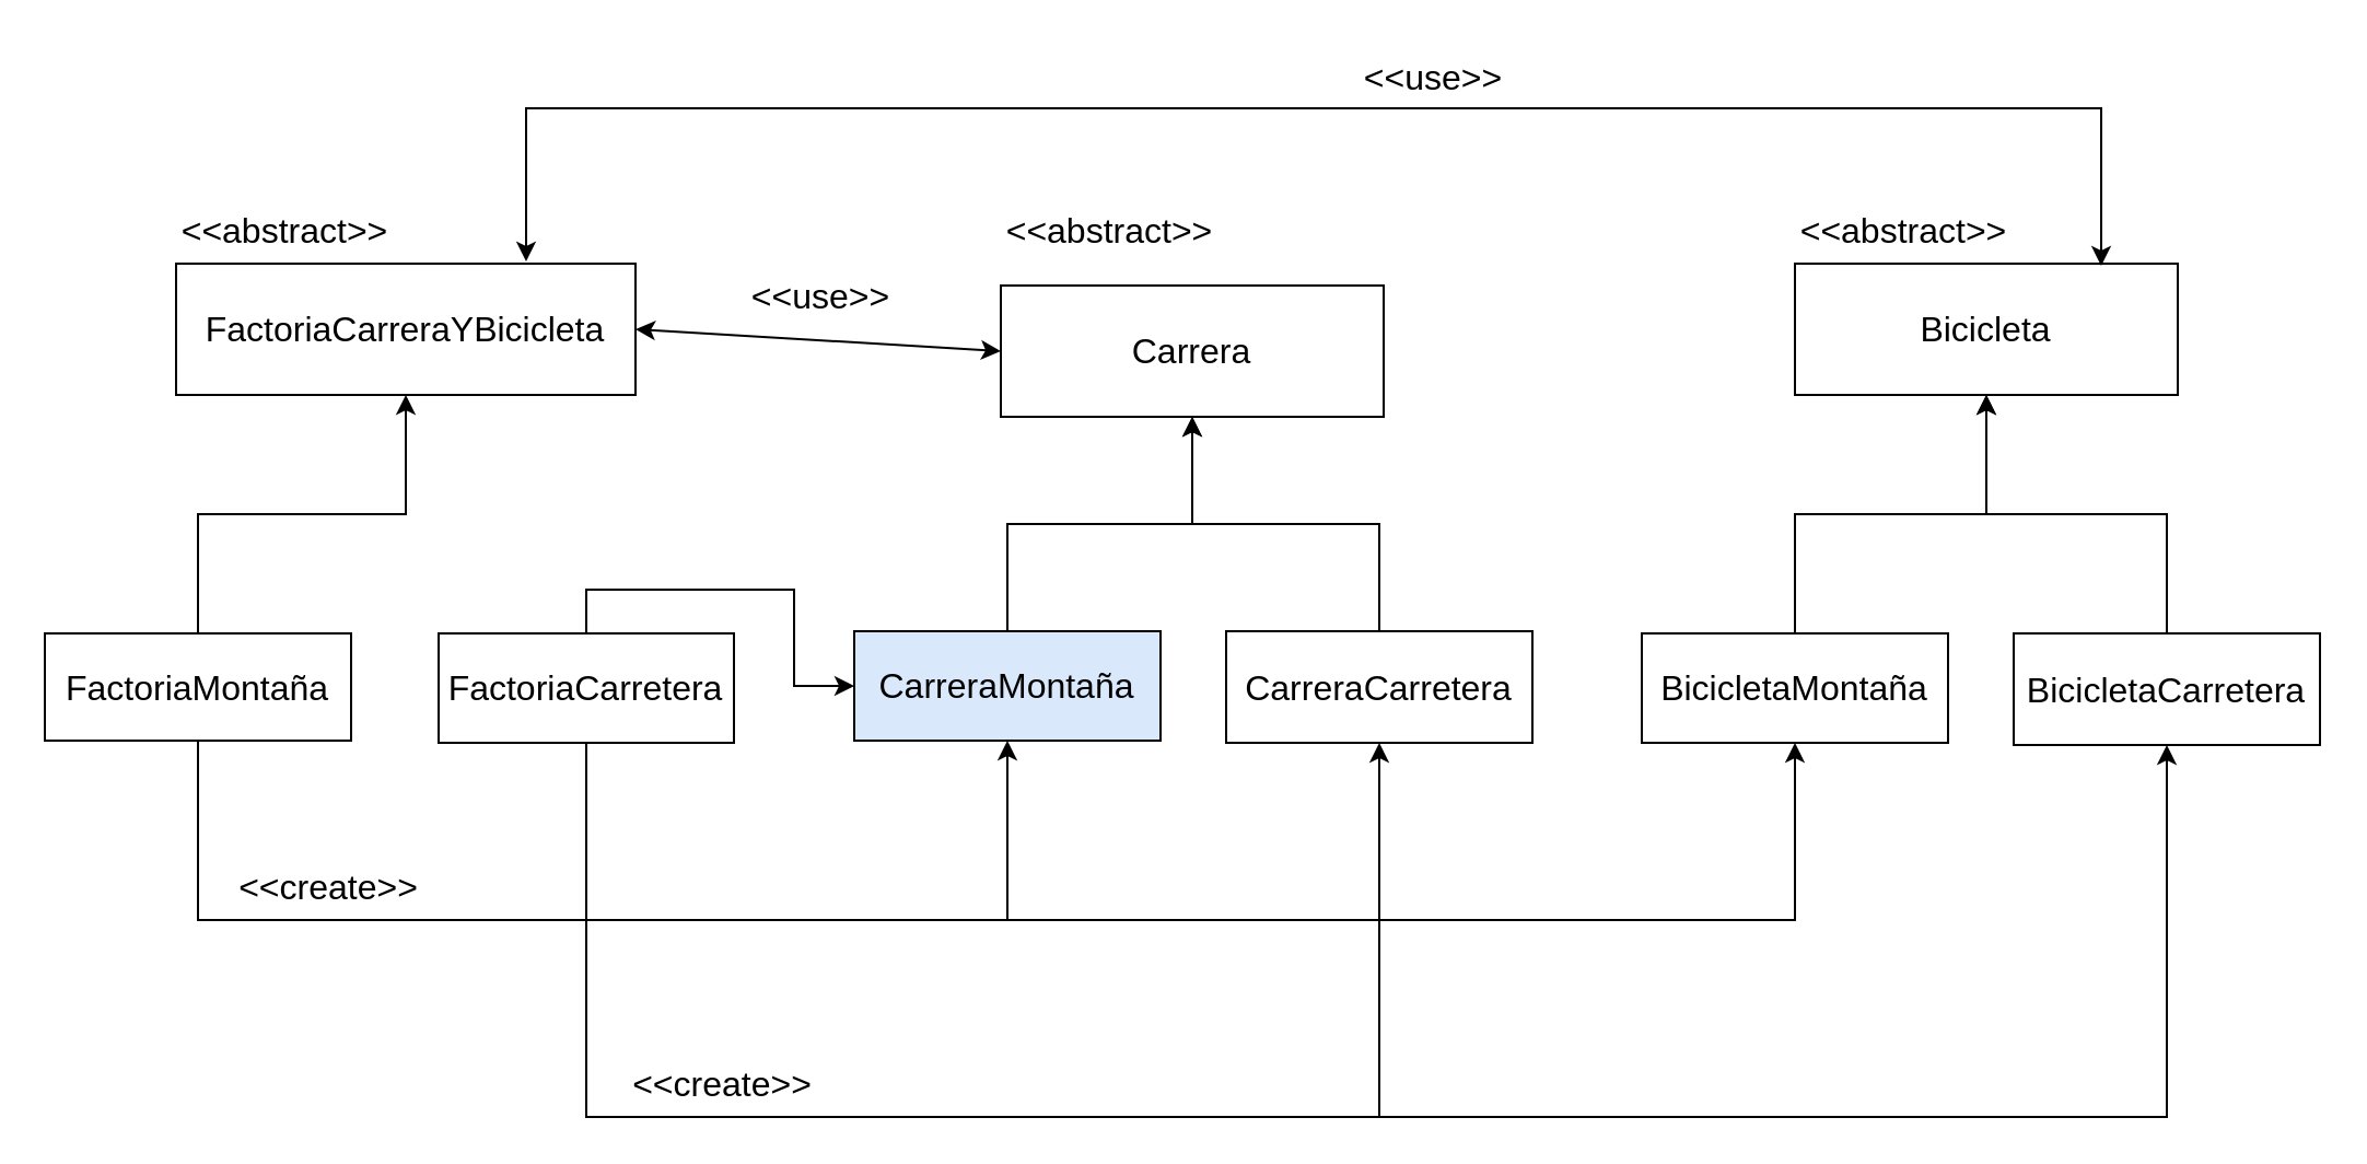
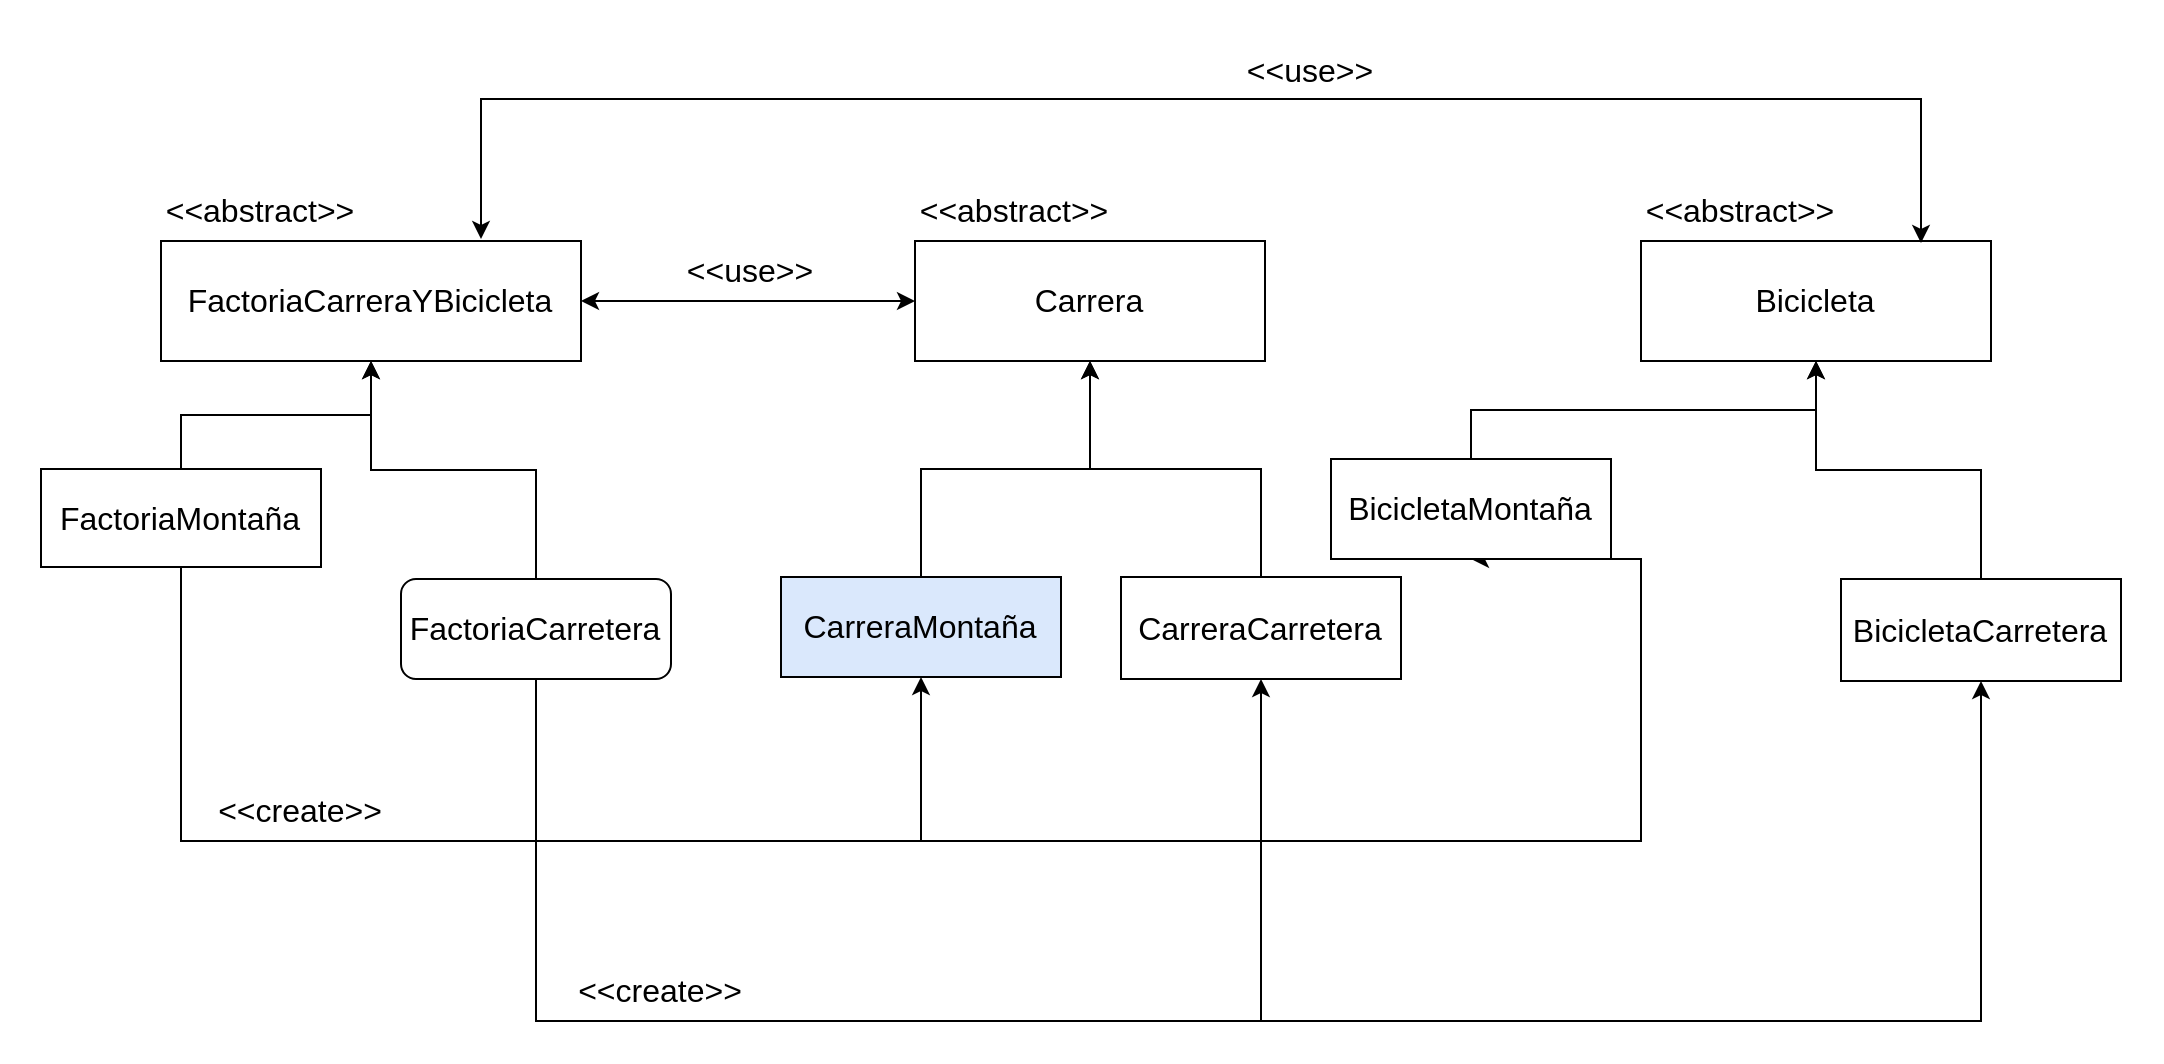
- <mxCell id="11" value="&lt;font style=&quot;font-size: 16px;&quot;&gt;Carrera&lt;/font&gt;" style="rounded=0;whiteSpace=wrap;html=1;" vertex="1" parent="1"><mxGeometry x="457" y="130" width="175" height="60" as="geometry" /></mxCell>
+ <mxCell id="11" value="&lt;font style=&quot;font-size: 16px;&quot;&gt;Carrera&lt;/font&gt;" style="rounded=0;whiteSpace=wrap;html=1;" vertex="1" parent="1"><mxGeometry x="457" y="120" width="175" height="60" as="geometry" /></mxCell>
- <mxCell id="3" style="edgeStyle=orthogonalEdgeStyle;rounded=0;orthogonalLoop=1;jettySize=auto;html=1;exitX=0.5;exitY=0;exitDx=0;exitDy=0;" edge="1" parent="1" source="6" target="16"><mxGeometry relative="1" as="geometry" /></mxCell>
+ <mxCell id="3" style="edgeStyle=orthogonalEdgeStyle;rounded=0;orthogonalLoop=1;jettySize=auto;html=1;exitX=0.5;exitY=0;exitDx=0;exitDy=0;entryX=0.5;entryY=1;entryDx=0;entryDy=0;" edge="1" parent="1" source="6" target="2"><mxGeometry relative="1" as="geometry" /></mxCell>
- <mxCell id="10" value="&lt;font style=&quot;font-size: 16px;&quot;&gt;FactoriaMontaña&lt;/font&gt;" style="rounded=0;whiteSpace=wrap;html=1;" vertex="1" parent="1"><mxGeometry x="20" y="289" width="140" height="49" as="geometry" /></mxCell>
+ <mxCell id="10" value="&lt;font style=&quot;font-size: 16px;&quot;&gt;FactoriaMontaña&lt;/font&gt;" style="rounded=0;whiteSpace=wrap;html=1;" vertex="1" parent="1"><mxGeometry x="20" y="234" width="140" height="49" as="geometry" /></mxCell>
- <mxCell id="6" value="&lt;font style=&quot;font-size: 16px;&quot;&gt;FactoriaCarretera&lt;/font&gt;" style="rounded=0;whiteSpace=wrap;html=1;" vertex="1" parent="1"><mxGeometry x="200" y="289" width="135" height="50" as="geometry" /></mxCell>
+ <mxCell id="6" value="&lt;font style=&quot;font-size: 16px;&quot;&gt;FactoriaCarretera&lt;/font&gt;" style="whiteSpace=wrap;html=1;rounded=1;" vertex="1" parent="1"><mxGeometry x="200" y="289" width="135" height="50" as="geometry" /></mxCell>
- <mxCell id="20" value="&lt;font style=&quot;font-size: 16px;&quot;&gt;BicicletaMontaña&lt;/font&gt;" style="rounded=0;whiteSpace=wrap;html=1;" vertex="1" parent="1"><mxGeometry x="750" y="289" width="140" height="50" as="geometry" /></mxCell>
+ <mxCell id="20" value="&lt;font style=&quot;font-size: 16px;&quot;&gt;BicicletaMontaña&lt;/font&gt;" style="rounded=0;whiteSpace=wrap;html=1;" vertex="1" parent="1"><mxGeometry x="665" y="229" width="140" height="50" as="geometry" /></mxCell>
